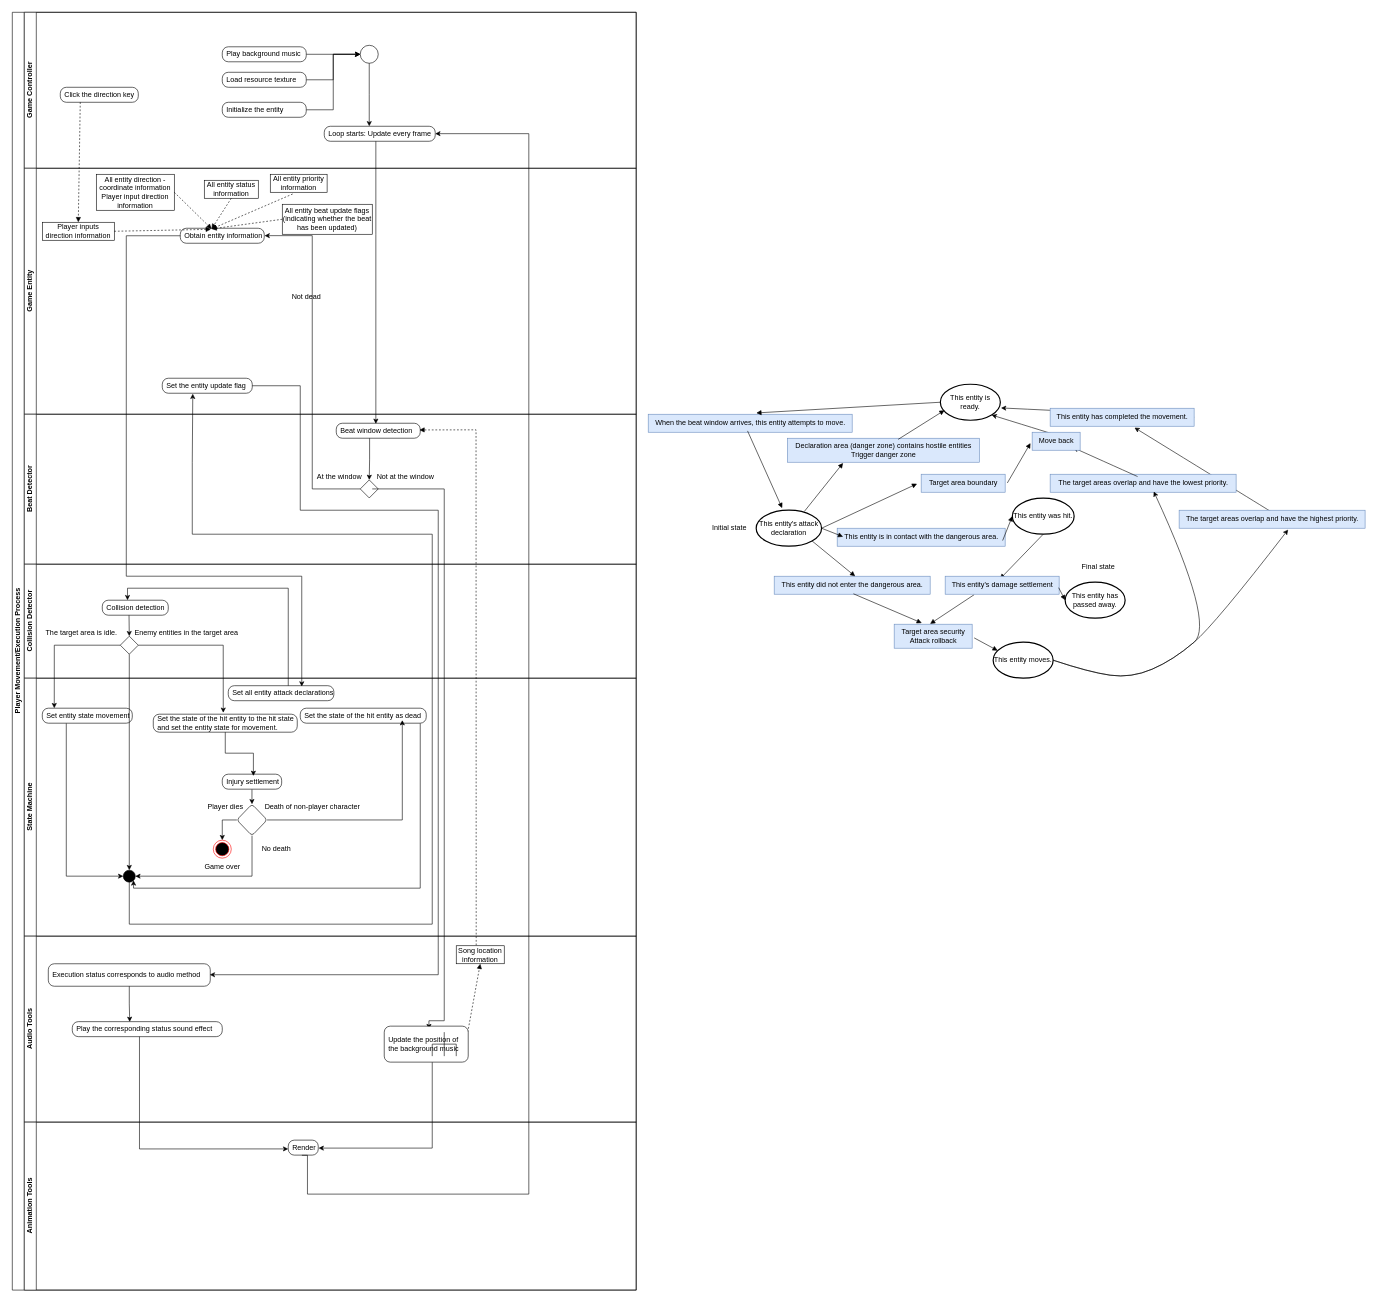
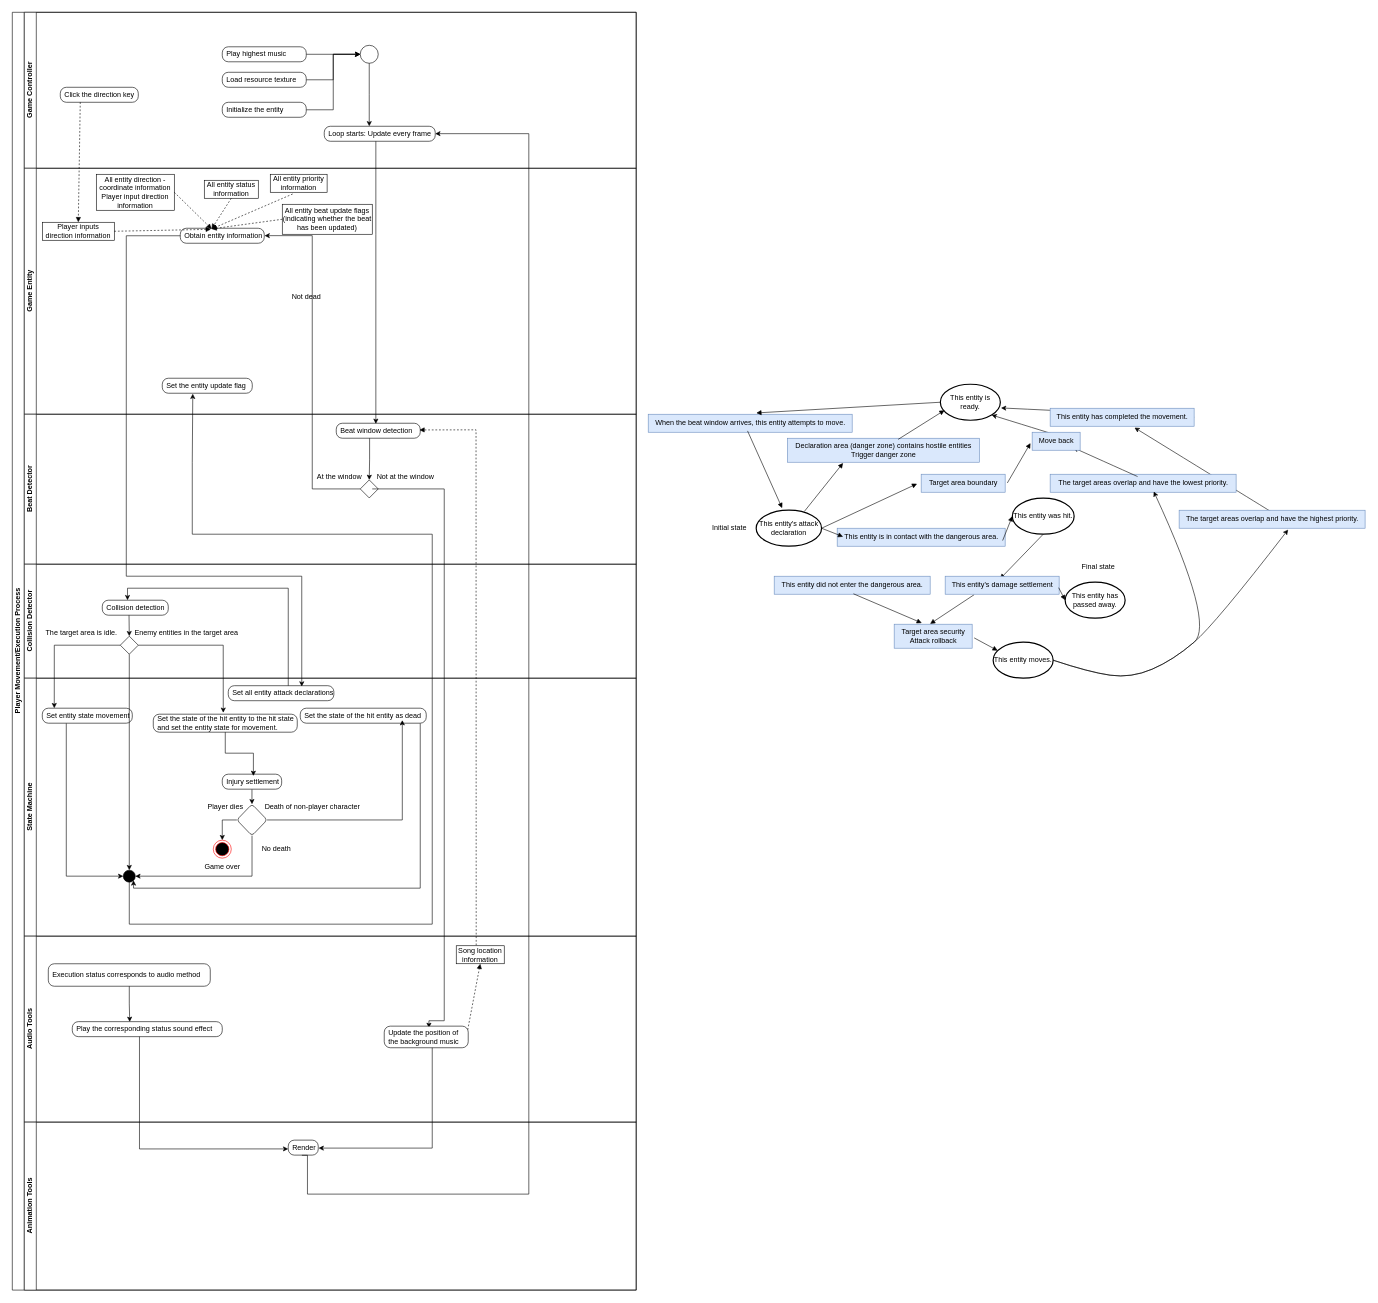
- <mxCell id="9" value="Play background music" style="shape=mxgraph.uml25.behaviorAction;html=1;rounded=1;absoluteArcSize=1;arcSize=10;align=left;spacingLeft=5;whiteSpace=wrap;" parent="3" vertex="1"><mxGeometry x="330" y="57.5" width="140" height="25" as="geometry" /></mxCell>
+ <mxCell id="9" value="Play highest music" style="shape=mxgraph.uml25.behaviorAction;html=1;rounded=1;absoluteArcSize=1;arcSize=10;align=left;spacingLeft=5;whiteSpace=wrap;" parent="3" vertex="1"><mxGeometry x="330" y="57.5" width="140" height="25" as="geometry" /></mxCell>
- <mxCell id="105" value="" style="html=1;verticalAlign=bottom;labelBackgroundColor=none;endArrow=block;endFill=1;rounded=0;exitX=0.855;exitY=0.855;exitDx=0;exitDy=0;exitPerimeter=0;entryX=0.519;entryY=0.003;entryDx=0;entryDy=0;entryPerimeter=0;" parent="1" source="85" target="104" edge="1"><mxGeometry width="160" relative="1" as="geometry"><mxPoint x="1577" y="680" as="sourcePoint" /><mxPoint x="1697" y="755" as="targetPoint" /></mxGeometry></mxCell>
- <mxCell id="78" style="edgeStyle=orthogonalEdgeStyle;rounded=0;orthogonalLoop=1;jettySize=auto;html=1;entryX=0.997;entryY=0.488;entryDx=0;entryDy=0;entryPerimeter=0;" parent="2" source="27" target="68" edge="1"><mxGeometry relative="1" as="geometry"><Array as="points"><mxPoint x="480" y="622" /><mxPoint x="480" y="830" /><mxPoint x="710" y="830" /><mxPoint x="710" y="1604" /></Array></mxGeometry></mxCell>
- <mxCell id="71" value="Update the position of the background music" style="shape=mxgraph.uml25.behaviorAction;html=1;rounded=1;absoluteArcSize=1;arcSize=10;align=left;spacingLeft=5;whiteSpace=wrap;" parent="67" vertex="1"><mxGeometry x="600" y="150" width="140" height="60" as="geometry" /></mxCell>
+ <mxCell id="71" value="Update the position of the background music" style="shape=mxgraph.uml25.behaviorAction;html=1;rounded=1;absoluteArcSize=1;arcSize=10;align=left;spacingLeft=5;whiteSpace=wrap;" parent="67" vertex="1"><mxGeometry x="600" y="150" width="140" height="36" as="geometry" /></mxCell>
